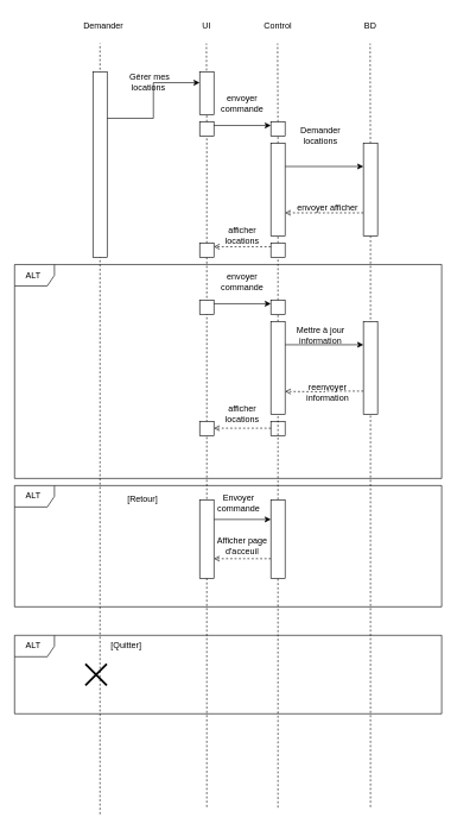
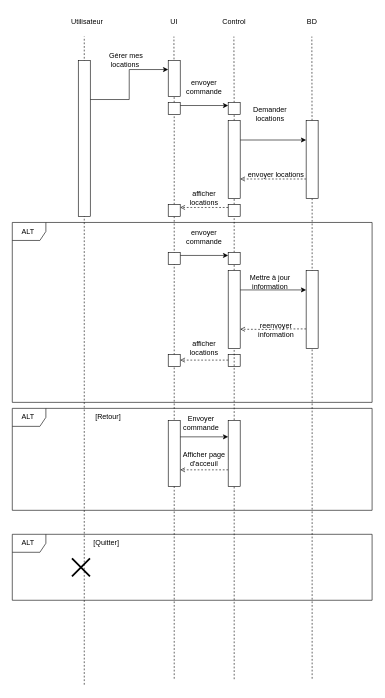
- <mxCell id="2" value="Demander" style="text;html=1;align=center;verticalAlign=middle;whiteSpace=wrap;rounded=0;" parent="1" vertex="1"><mxGeometry x="100" y="20" width="90" height="30" as="geometry" /></mxCell>
+ <mxCell id="2" value="Utilisateur" style="text;html=1;align=center;verticalAlign=middle;whiteSpace=wrap;rounded=0;" parent="1" vertex="1"><mxGeometry x="100" y="20" width="90" height="30" as="geometry" /></mxCell>
- <mxCell id="13" value="Gérer mes locations&amp;nbsp;" style="text;html=1;align=center;verticalAlign=middle;whiteSpace=wrap;rounded=0;" parent="1" vertex="1"><mxGeometry x="160" y="80" width="100" height="70" as="geometry" /></mxCell>
+ <mxCell id="13" value="Gérer mes locations&amp;nbsp;" style="text;html=1;align=center;verticalAlign=middle;whiteSpace=wrap;rounded=0;" parent="1" vertex="1"><mxGeometry x="160" y="65" width="100" height="70" as="geometry" /></mxCell>
- <mxCell id="27" value="envoyer afficher" style="text;html=1;align=center;verticalAlign=middle;whiteSpace=wrap;rounded=0;" parent="1" vertex="1"><mxGeometry x="410" y="260" width="100" height="60" as="geometry" /></mxCell>
+ <mxCell id="27" value="envoyer locations" style="text;html=1;align=center;verticalAlign=middle;whiteSpace=wrap;rounded=0;" parent="1" vertex="1"><mxGeometry x="410" y="260" width="100" height="60" as="geometry" /></mxCell>
- <mxCell id="51" value="[Retour]" style="text;html=1;align=center;verticalAlign=middle;whiteSpace=wrap;rounded=0;" vertex="1" parent="1"><mxGeometry x="170" y="685" width="60" height="30" as="geometry" /></mxCell>
+ <mxCell id="51" value="[Retour]" style="text;html=1;align=center;verticalAlign=middle;whiteSpace=wrap;rounded=0;" vertex="1" parent="1"><mxGeometry x="150" y="680" width="60" height="30" as="geometry" /></mxCell>
